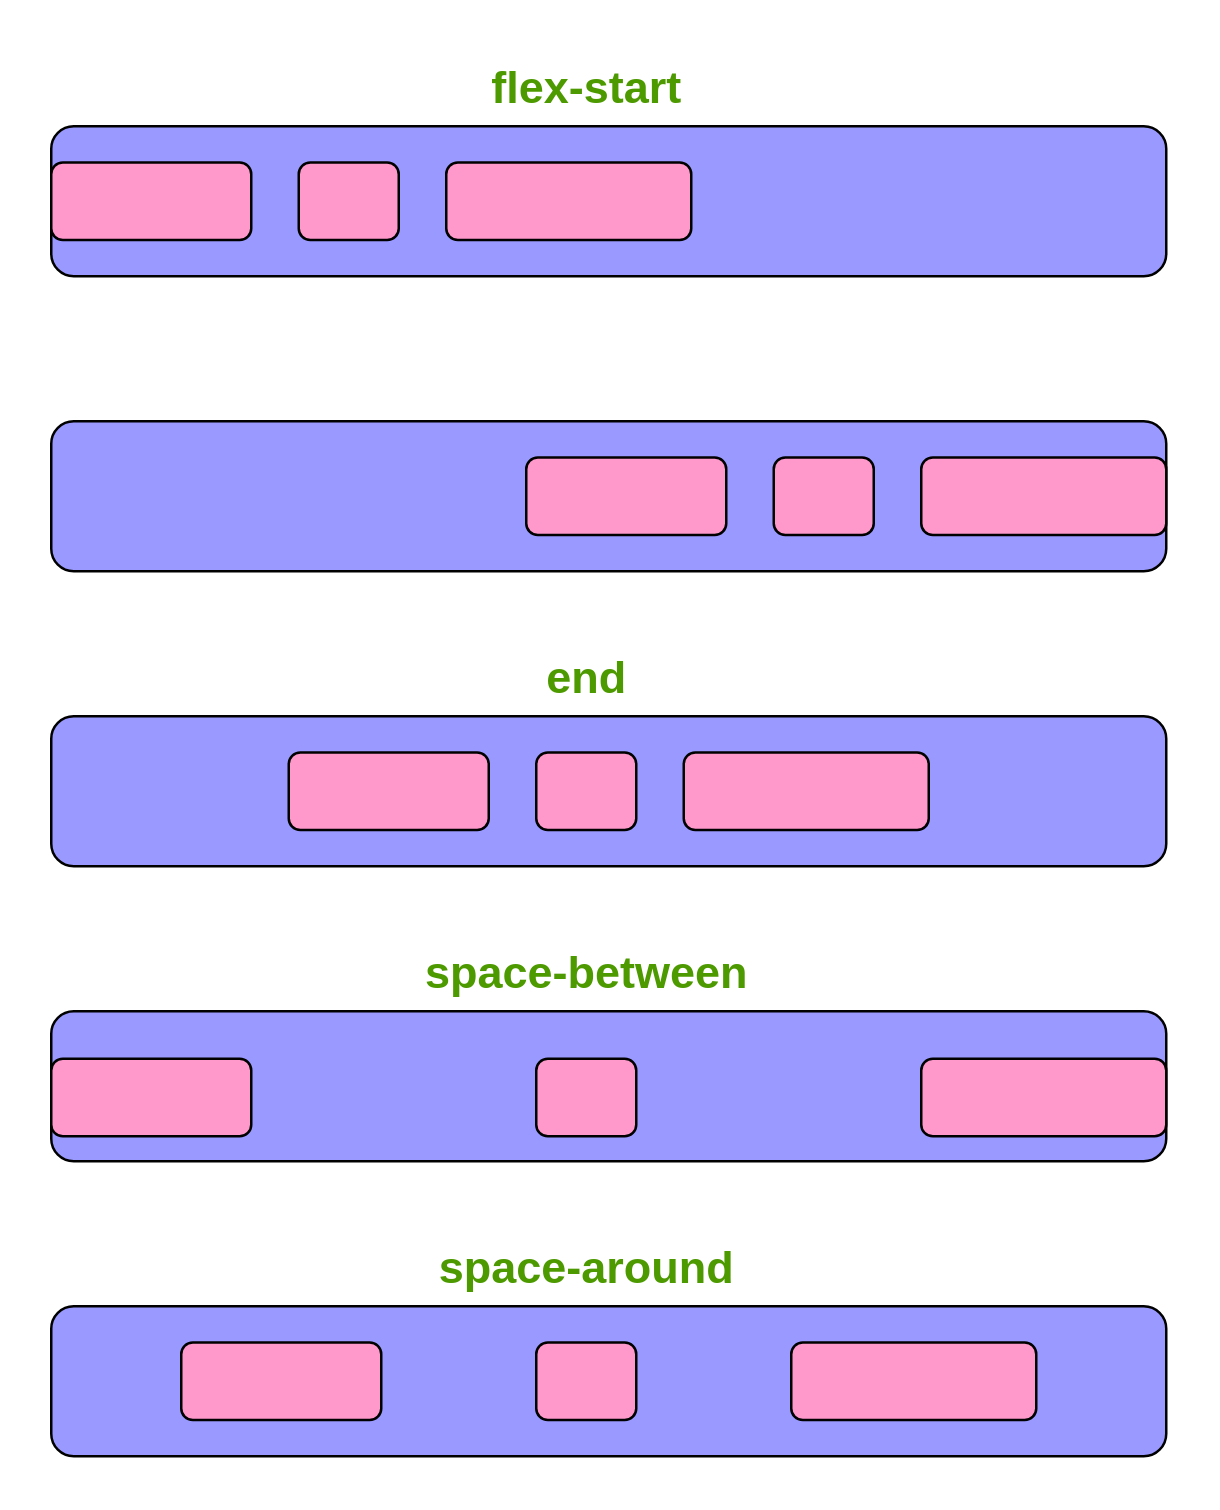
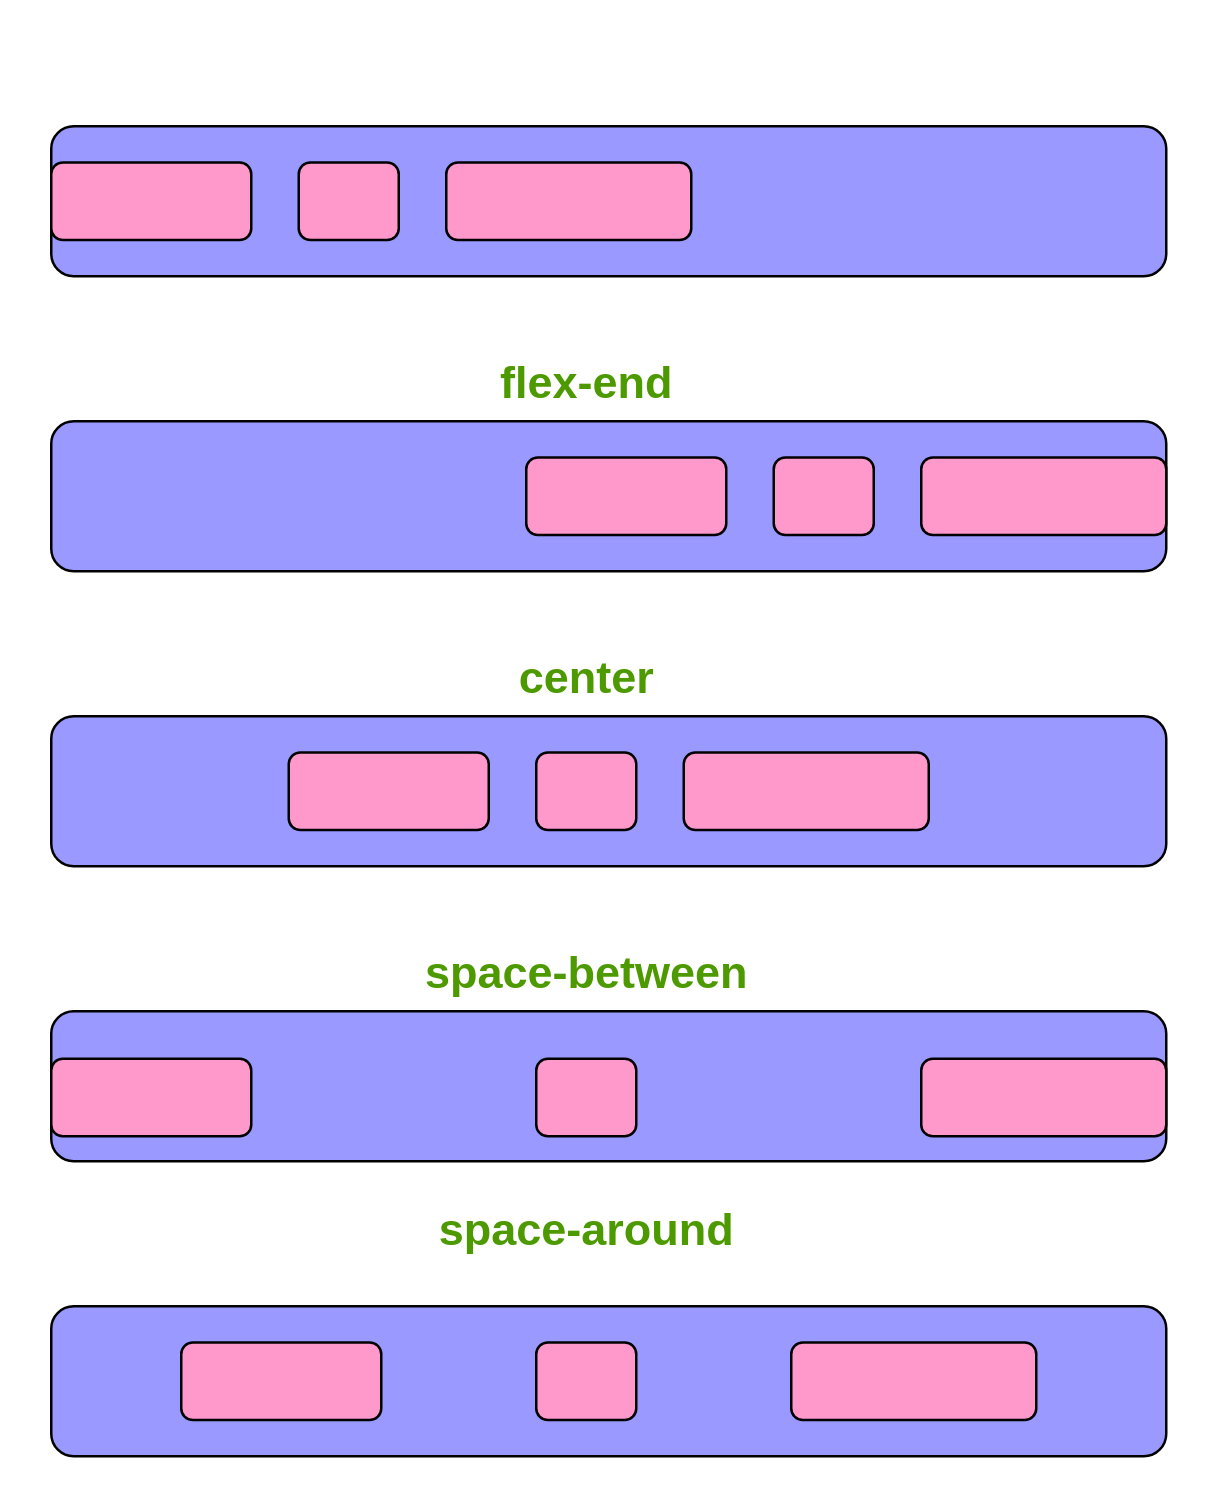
- <mxCell id="22" value="&lt;b&gt;&lt;font color=&quot;#4d9900&quot; style=&quot;font-size: 18px;&quot;&gt;flex-start&lt;/font&gt;&lt;/b&gt;" style="text;html=1;align=center;verticalAlign=middle;whiteSpace=wrap;rounded=0;" vertex="1" parent="1"><mxGeometry x="166.5" y="20" width="135" height="30" as="geometry" /></mxCell>
+ <mxCell id="23" value="&lt;b&gt;&lt;font color=&quot;#4d9900&quot; style=&quot;font-size: 18px;&quot;&gt;flex-end&lt;/font&gt;&lt;/b&gt;" style="text;html=1;align=center;verticalAlign=middle;whiteSpace=wrap;rounded=0;" vertex="1" parent="1"><mxGeometry x="166.5" y="138" width="135" height="30" as="geometry" /></mxCell>
- <mxCell id="24" value="&lt;b&gt;&lt;font color=&quot;#4d9900&quot; style=&quot;font-size: 18px;&quot;&gt;end&lt;/font&gt;&lt;/b&gt;" style="text;html=1;align=center;verticalAlign=middle;whiteSpace=wrap;rounded=0;" vertex="1" parent="1"><mxGeometry x="166.5" y="256" width="135" height="30" as="geometry" /></mxCell>
+ <mxCell id="24" value="&lt;b&gt;&lt;font color=&quot;#4d9900&quot; style=&quot;font-size: 18px;&quot;&gt;center&lt;/font&gt;&lt;/b&gt;" style="text;html=1;align=center;verticalAlign=middle;whiteSpace=wrap;rounded=0;" vertex="1" parent="1"><mxGeometry x="166.5" y="256" width="135" height="30" as="geometry" /></mxCell>
- <mxCell id="26" value="&lt;b&gt;&lt;font color=&quot;#4d9900&quot; style=&quot;font-size: 18px;&quot;&gt;space-around&lt;/font&gt;&lt;/b&gt;" style="text;html=1;align=center;verticalAlign=middle;whiteSpace=wrap;rounded=0;" vertex="1" parent="1"><mxGeometry x="166.5" y="492" width="135" height="30" as="geometry" /></mxCell>
+ <mxCell id="26" value="&lt;b&gt;&lt;font color=&quot;#4d9900&quot; style=&quot;font-size: 18px;&quot;&gt;space-around&lt;/font&gt;&lt;/b&gt;" style="text;html=1;align=center;verticalAlign=middle;whiteSpace=wrap;rounded=0;" vertex="1" parent="1"><mxGeometry x="166.5" y="477" width="135" height="30" as="geometry" /></mxCell>
